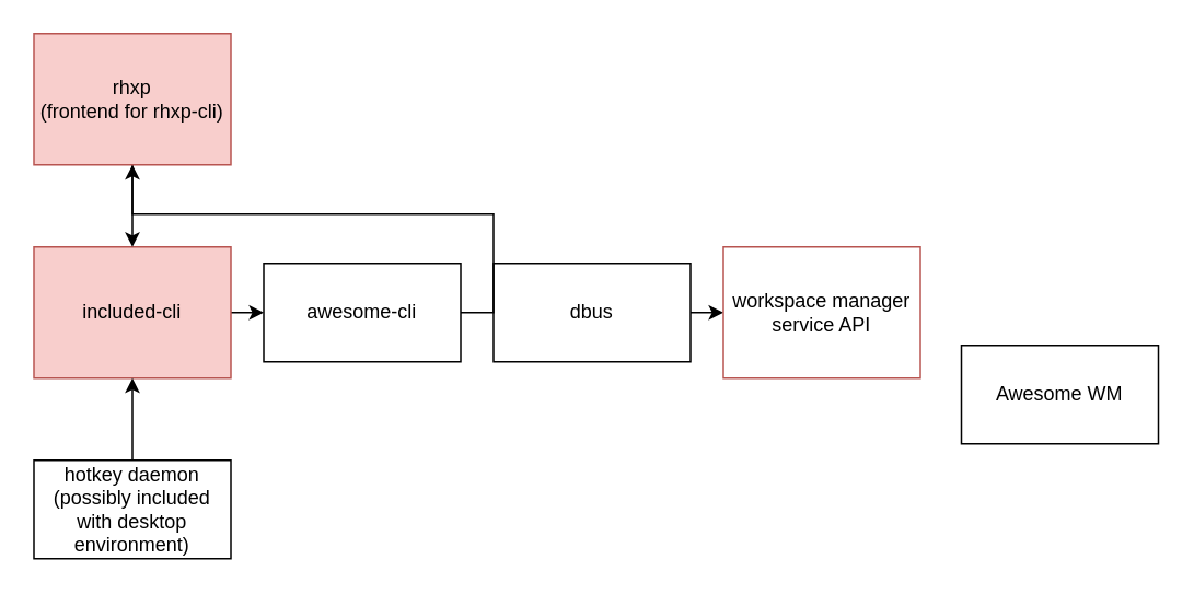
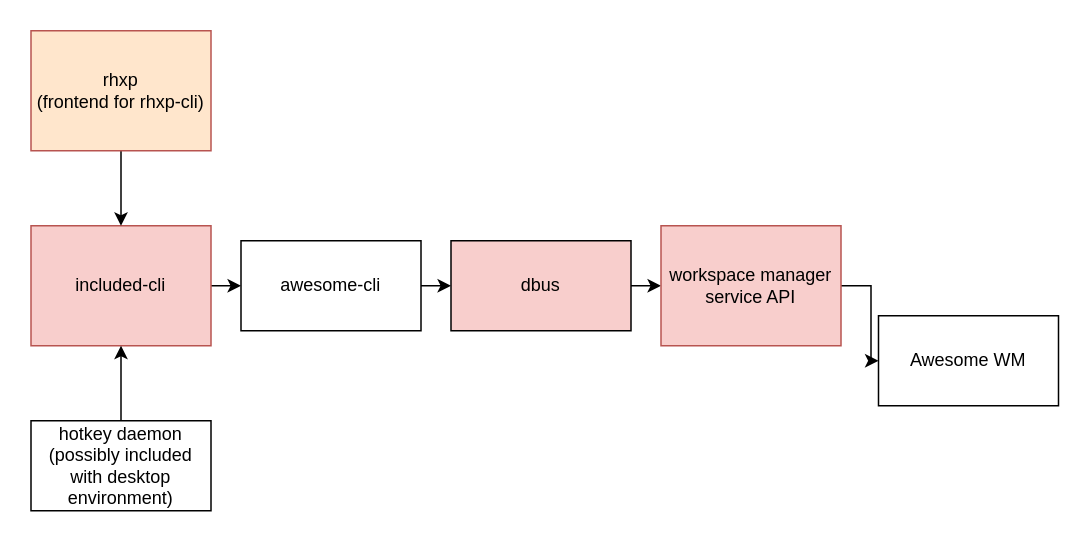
- <mxCell id="14" value="rhxp&lt;br&gt;(frontend for rhxp-cli)" style="rounded=0;whiteSpace=wrap;html=1;fillColor=#f8cecc;strokeColor=#b85450;" vertex="1" parent="1"><mxGeometry x="20" y="20" width="120" height="80" as="geometry" /></mxCell>
+ <mxCell id="14" value="rhxp&lt;br&gt;(frontend for rhxp-cli)" style="rounded=0;whiteSpace=wrap;html=1;fillColor=#ffe6cc;strokeColor=#b85450;" vertex="1" parent="1"><mxGeometry x="20" y="20" width="120" height="80" as="geometry" /></mxCell>
- <mxCell id="5" style="edgeStyle=orthogonalEdgeStyle;rounded=0;orthogonalLoop=1;jettySize=auto;html=1;exitX=1;exitY=0.5;exitDx=0;exitDy=0;" edge="1" parent="1" source="6" target="14"><mxGeometry relative="1" as="geometry" /></mxCell>
+ <mxCell id="5" style="edgeStyle=orthogonalEdgeStyle;rounded=0;orthogonalLoop=1;jettySize=auto;html=1;exitX=1;exitY=0.5;exitDx=0;exitDy=0;entryX=0;entryY=0.5;entryDx=0;entryDy=0;" edge="1" parent="1" source="6" target="4"><mxGeometry relative="1" as="geometry" /></mxCell>
- <mxCell id="4" value="dbus" style="rounded=0;whiteSpace=wrap;html=1;" vertex="1" parent="1"><mxGeometry x="300" y="160" width="120" height="60" as="geometry" /></mxCell>
+ <mxCell id="4" value="dbus" style="rounded=0;whiteSpace=wrap;html=1;fillColor=#f8cecc;" vertex="1" parent="1"><mxGeometry x="300" y="160" width="120" height="60" as="geometry" /></mxCell>
- <mxCell id="8" value="workspace manager service API" style="rounded=0;whiteSpace=wrap;html=1;fillColor=#ffffff;strokeColor=#b85450;" vertex="1" parent="1"><mxGeometry x="440" y="150" width="120" height="80" as="geometry" /></mxCell>
+ <mxCell id="8" value="workspace manager service API" style="rounded=0;whiteSpace=wrap;html=1;fillColor=#f8cecc;strokeColor=#b85450;" vertex="1" parent="1"><mxGeometry x="440" y="150" width="120" height="80" as="geometry" /></mxCell>
+ <mxCell id="7" style="edgeStyle=orthogonalEdgeStyle;rounded=0;orthogonalLoop=1;jettySize=auto;html=1;exitX=1;exitY=0.5;exitDx=0;exitDy=0;entryX=0;entryY=0.5;entryDx=0;entryDy=0;" edge="1" parent="1" source="8" target="2"><mxGeometry relative="1" as="geometry" /></mxCell>
